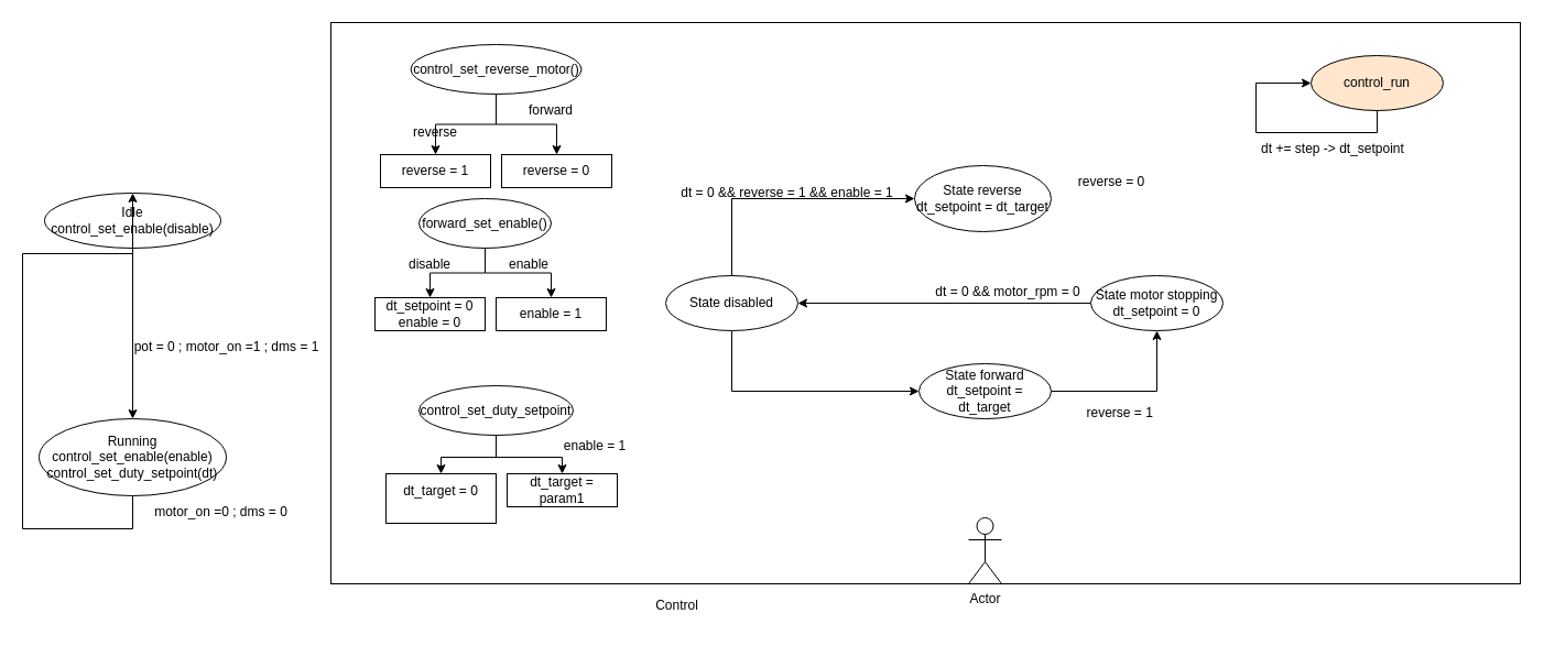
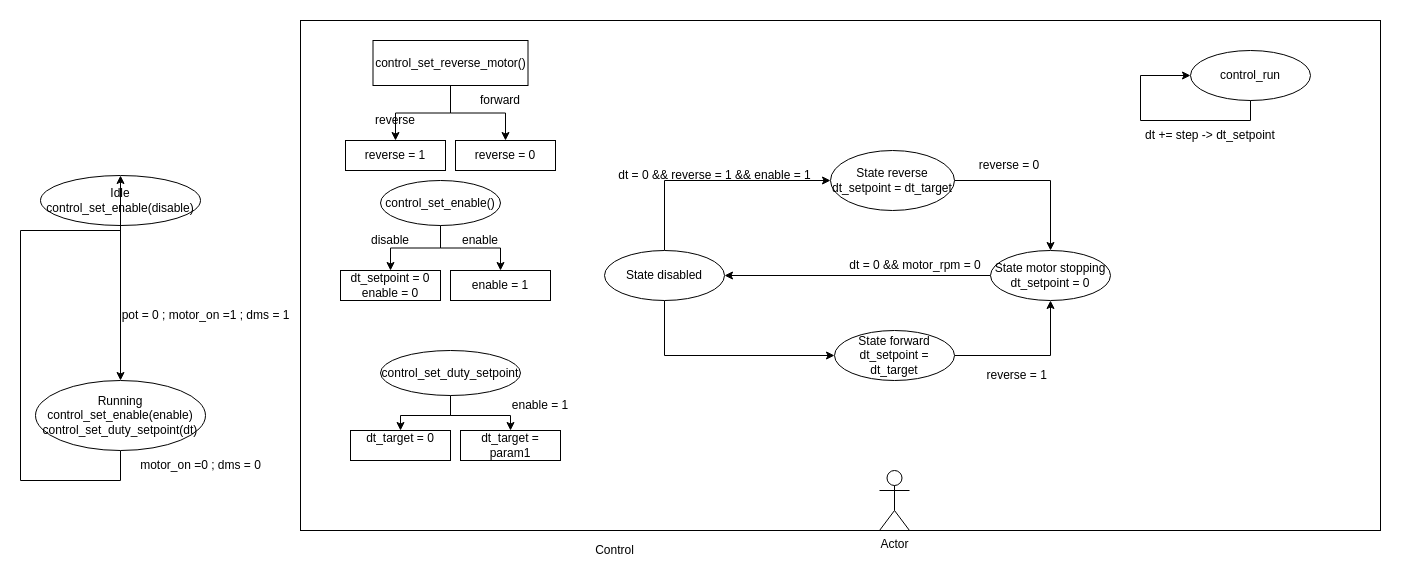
- <mxCell id="39" value="control_set_reverse_motor()" style="ellipse;whiteSpace=wrap;html=1;" vertex="1" parent="1"><mxGeometry x="372.5" y="40" width="155" height="45" as="geometry" /></mxCell>
+ <mxCell id="39" value="control_set_reverse_motor()" style="whiteSpace=wrap;html=1;rounded=0;" vertex="1" parent="1"><mxGeometry x="372.5" y="40" width="155" height="45" as="geometry" /></mxCell>
- <mxCell id="44" value="control_run" style="ellipse;whiteSpace=wrap;html=1;fillColor=#ffe6cc;" vertex="1" parent="1"><mxGeometry x="1190" y="50" width="120" height="50" as="geometry" /></mxCell>
+ <mxCell id="44" value="control_run" style="ellipse;whiteSpace=wrap;html=1;" vertex="1" parent="1"><mxGeometry x="1190" y="50" width="120" height="50" as="geometry" /></mxCell>
+ <mxCell id="6" style="edgeStyle=orthogonalEdgeStyle;rounded=0;orthogonalLoop=1;jettySize=auto;html=1;exitX=1;exitY=0.5;exitDx=0;exitDy=0;entryX=0.5;entryY=0;entryDx=0;entryDy=0;" edge="1" parent="1" source="7" target="33"><mxGeometry relative="1" as="geometry" /></mxCell>
- <mxCell id="21" value="forward_set_enable()" style="ellipse;whiteSpace=wrap;html=1;" vertex="1" parent="1"><mxGeometry x="380" y="180" width="120" height="45" as="geometry" /></mxCell>
+ <mxCell id="21" value="control_set_enable()" style="ellipse;whiteSpace=wrap;html=1;" vertex="1" parent="1"><mxGeometry x="380" y="180" width="120" height="45" as="geometry" /></mxCell>
- <mxCell id="29" value="&lt;div&gt;dt_target = 0&lt;/div&gt;&lt;div&gt;&lt;br&gt;&lt;/div&gt;" style="rounded=0;whiteSpace=wrap;html=1;" vertex="1" parent="1"><mxGeometry x="350" y="430" width="100" height="45" as="geometry" /></mxCell>
+ <mxCell id="29" value="&lt;div&gt;dt_target = 0&lt;/div&gt;&lt;div&gt;&lt;br&gt;&lt;/div&gt;" style="rounded=0;whiteSpace=wrap;html=1;" vertex="1" parent="1"><mxGeometry x="350" y="430" width="100" height="30" as="geometry" /></mxCell>
